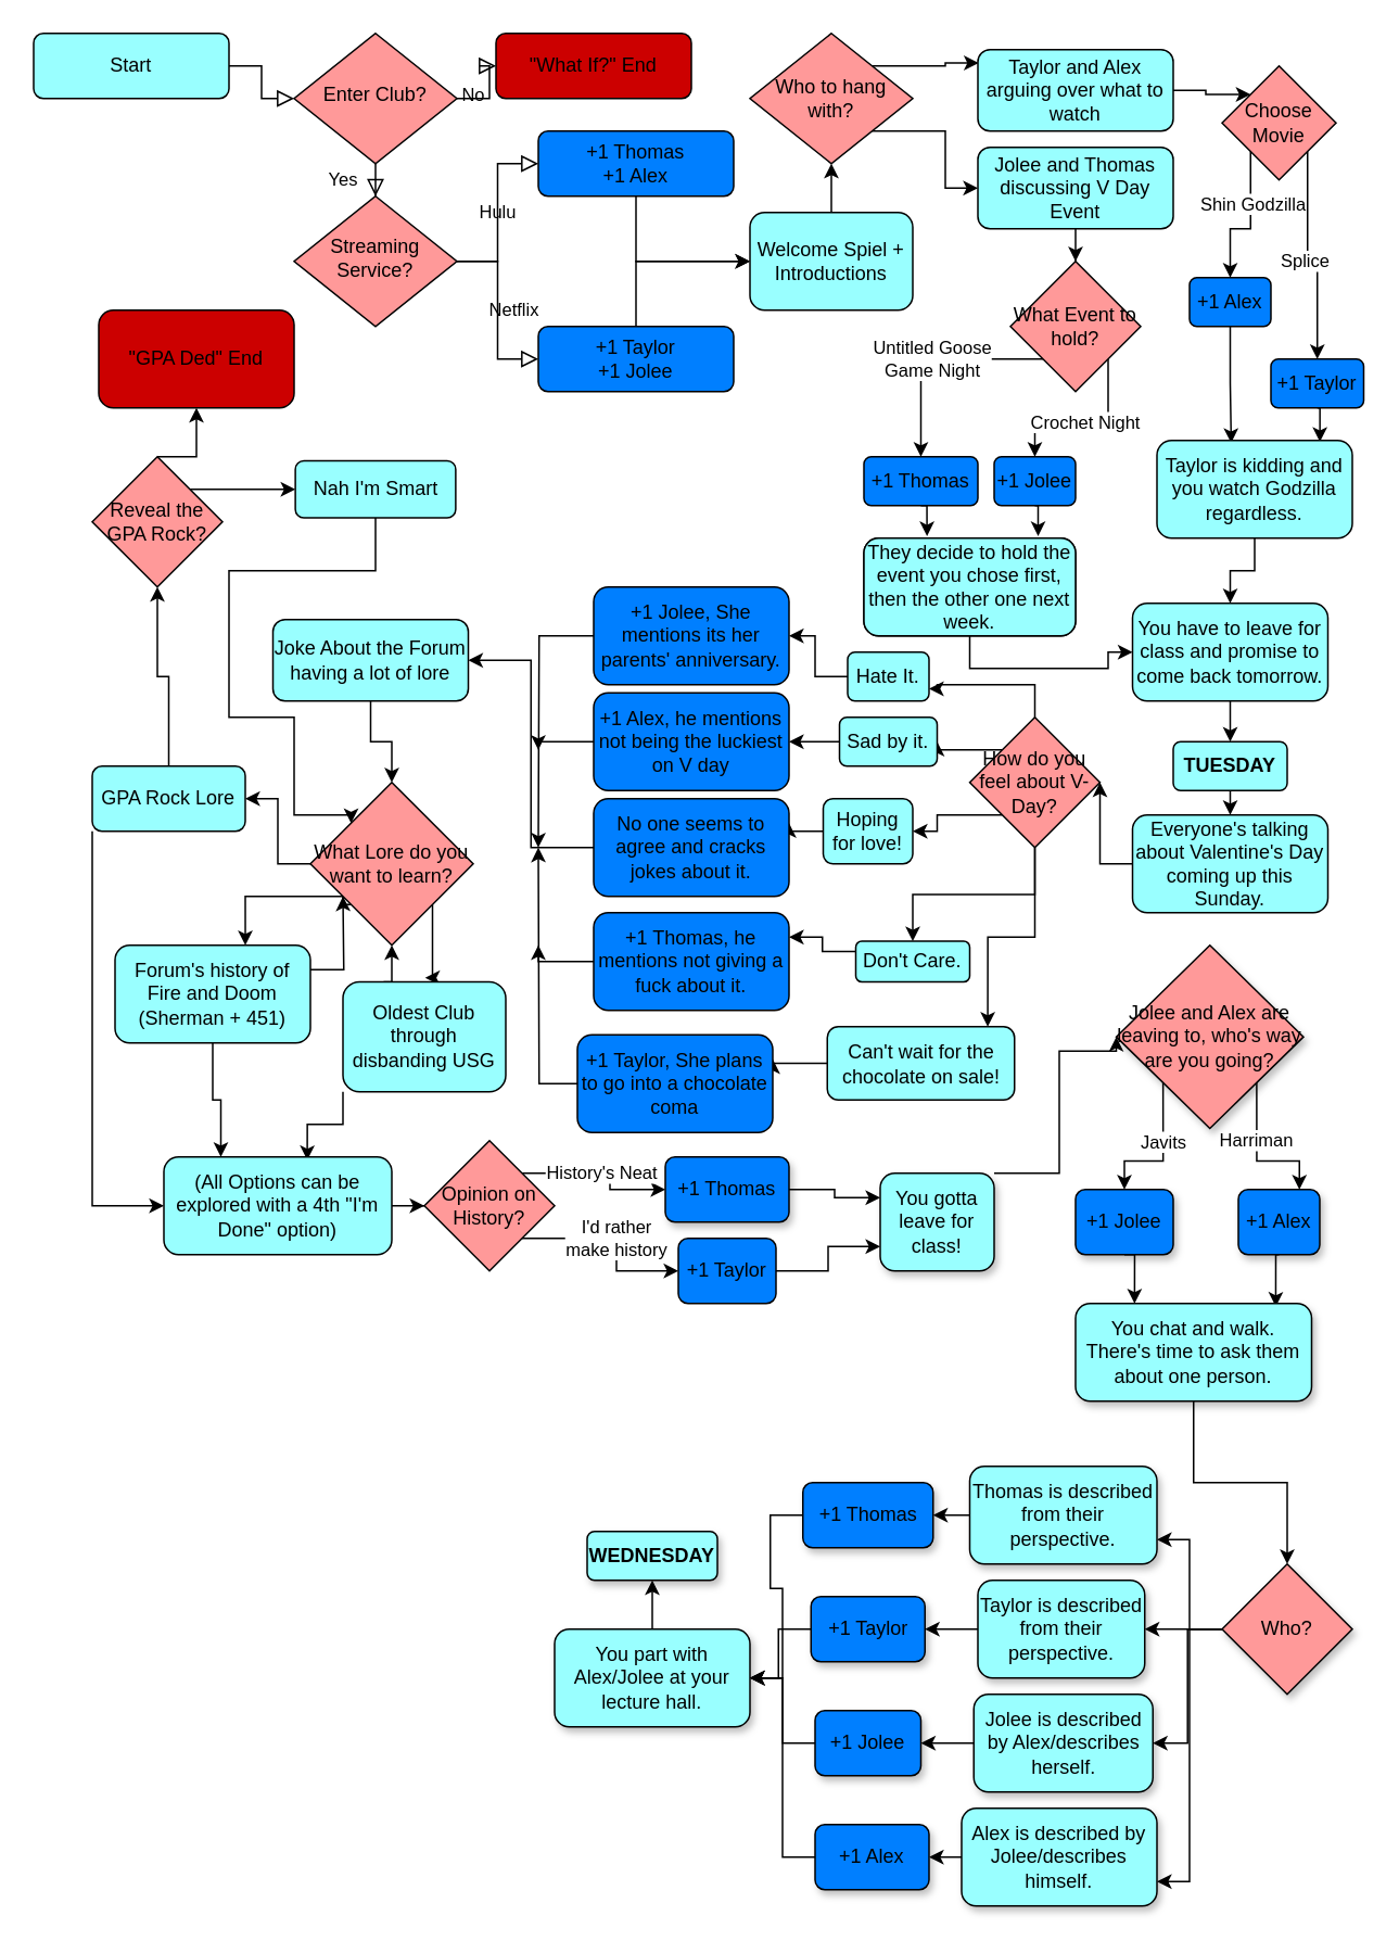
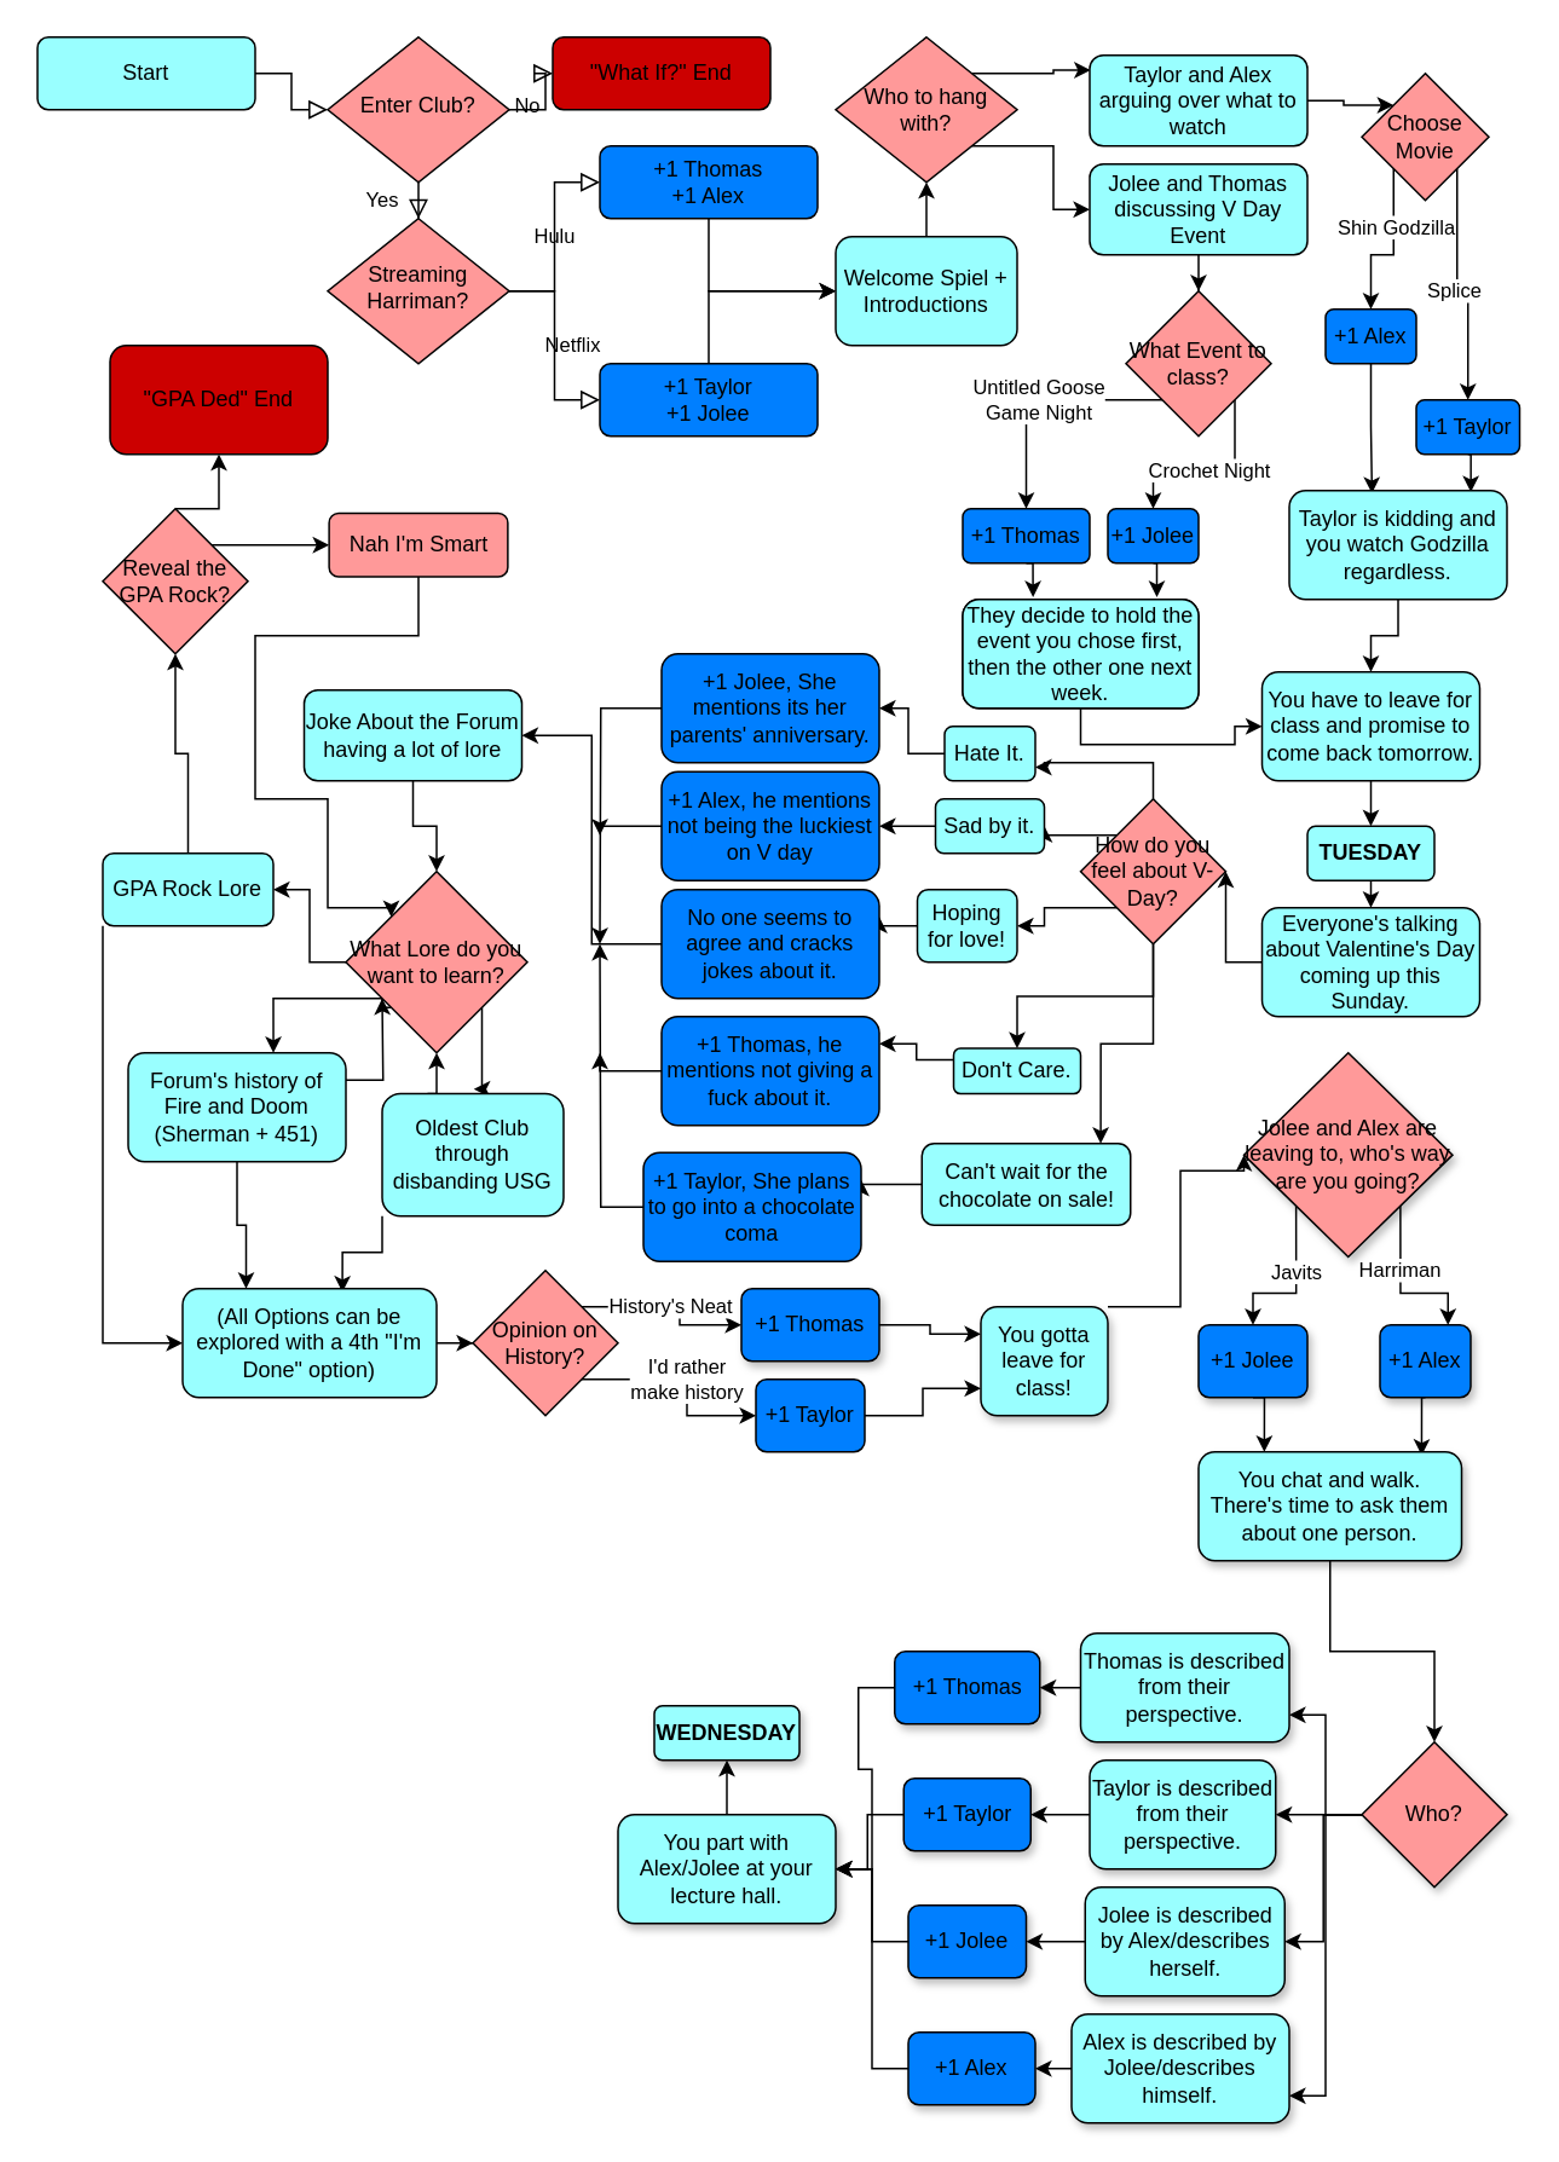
- <mxCell id="10" value="Streaming Service?" style="rhombus;whiteSpace=wrap;html=1;shadow=0;fontFamily=Helvetica;fontSize=12;align=center;strokeWidth=1;spacing=6;spacingTop=-4;fillColor=#FF9999;" parent="1" vertex="1"><mxGeometry x="180" y="120" width="100" height="80" as="geometry" /></mxCell>
+ <mxCell id="10" value="Streaming Harriman?" style="rhombus;whiteSpace=wrap;html=1;shadow=0;fontFamily=Helvetica;fontSize=12;align=center;strokeWidth=1;spacing=6;spacingTop=-4;fillColor=#FF9999;" parent="1" vertex="1"><mxGeometry x="180" y="120" width="100" height="80" as="geometry" /></mxCell>
- <mxCell id="36" value="What Event to hold?" style="rhombus;whiteSpace=wrap;html=1;fillColor=#FF9999;" parent="1" vertex="1"><mxGeometry x="620" y="160" width="80" height="80" as="geometry" /></mxCell>
+ <mxCell id="36" value="What Event to class?" style="rhombus;whiteSpace=wrap;html=1;fillColor=#FF9999;" parent="1" vertex="1"><mxGeometry x="620" y="160" width="80" height="80" as="geometry" /></mxCell>
- <mxCell id="97" value="Nah I'm Smart" style="rounded=1;whiteSpace=wrap;html=1;fillColor=#99FFFF;" vertex="1" parent="1"><mxGeometry x="180.75" y="282.5" width="98.5" height="35" as="geometry" /></mxCell>
+ <mxCell id="97" value="Nah I'm Smart" style="rounded=1;whiteSpace=wrap;html=1;fillColor=#ff9999;" vertex="1" parent="1"><mxGeometry x="180.75" y="282.5" width="98.5" height="35" as="geometry" /></mxCell>
